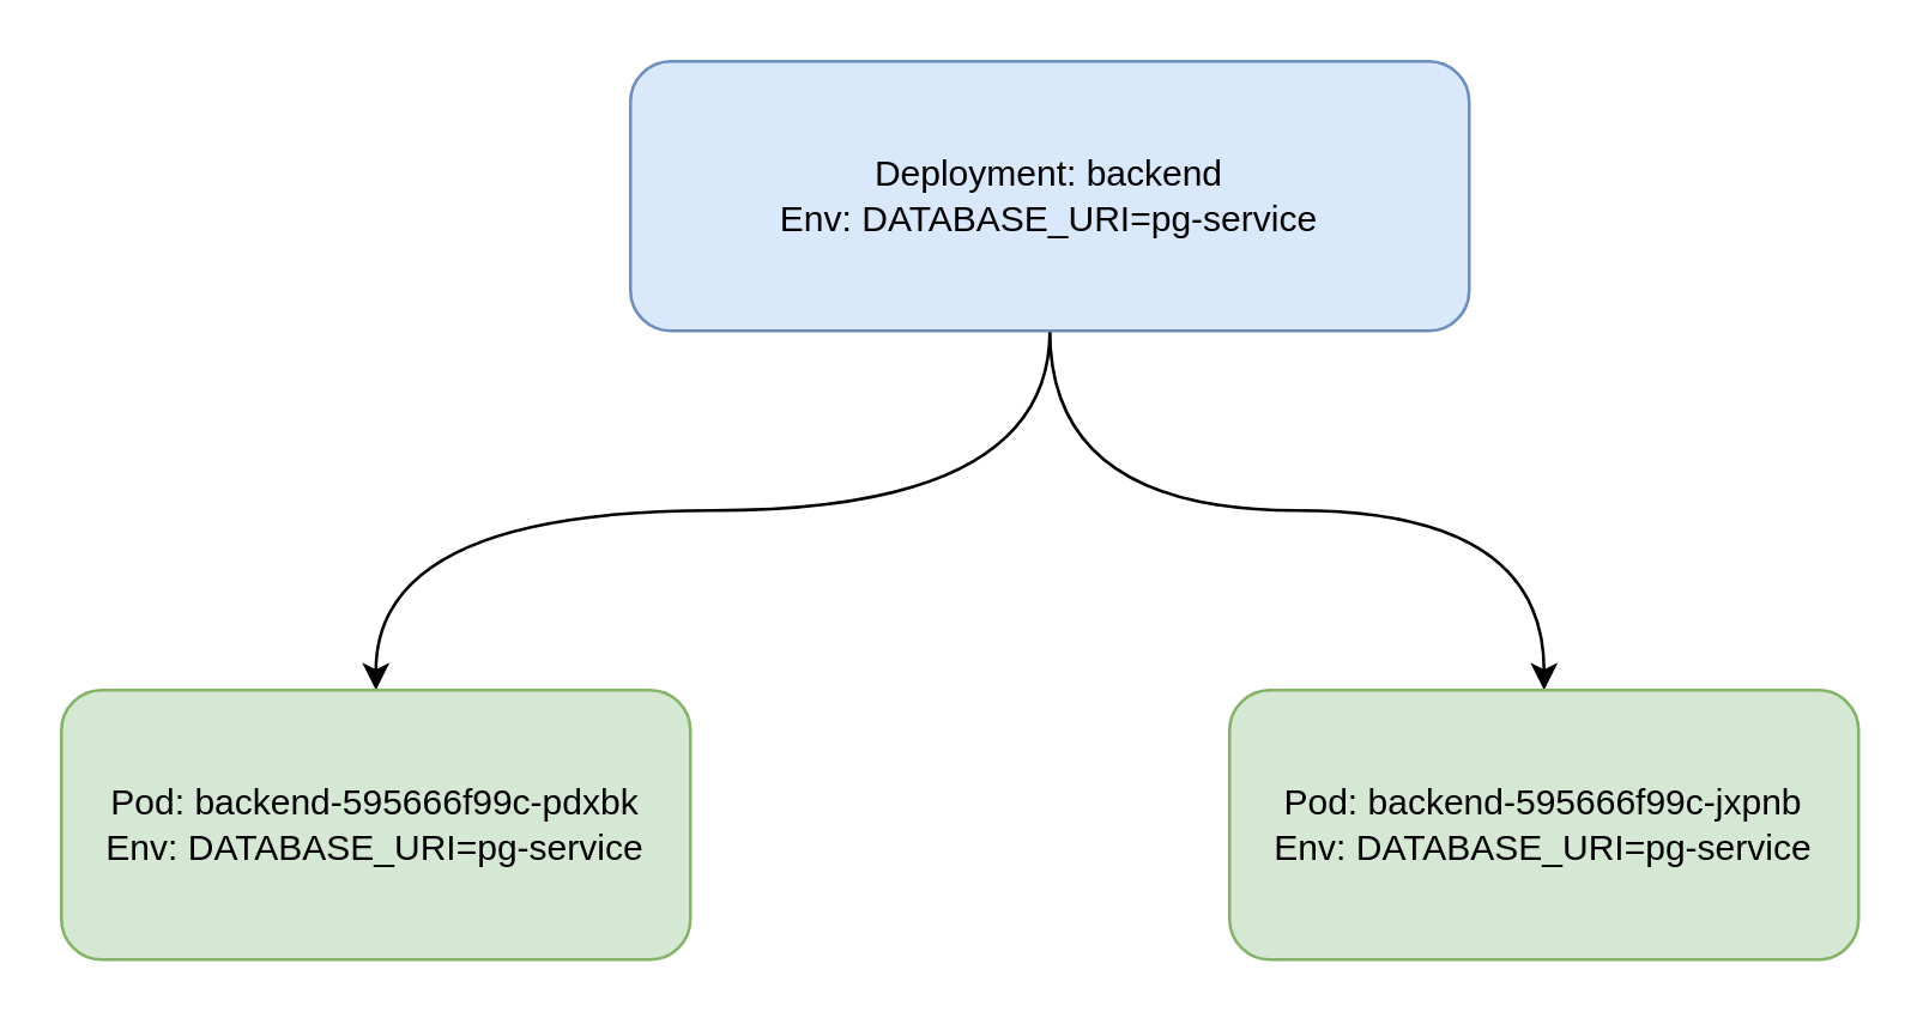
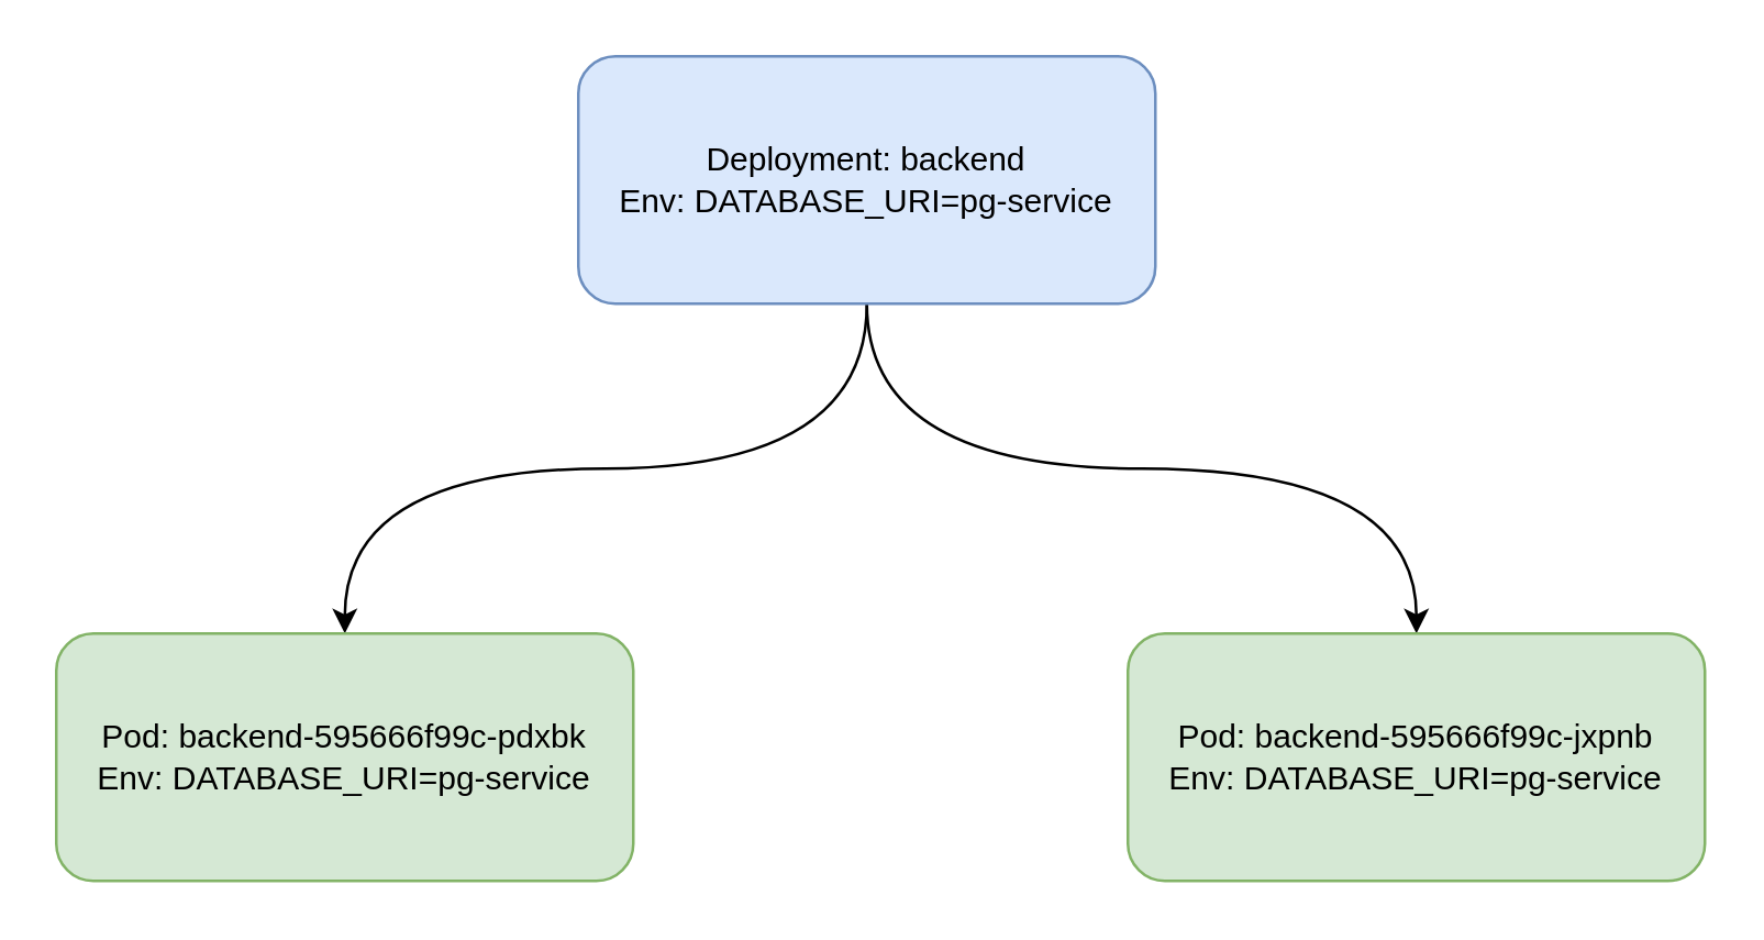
- <mxCell id="4" value="Deployment: backend&lt;br&gt;Env:&amp;nbsp;&lt;span style=&quot;background-color: initial;&quot;&gt;DATABASE_URI=pg-service&lt;/span&gt;" style="rounded=1;whiteSpace=wrap;html=1;fillColor=#dae8fc;strokeColor=#6c8ebf;" vertex="1" parent="1"><mxGeometry x="210" y="20" width="280" height="90" as="geometry" /></mxCell>
+ <mxCell id="4" value="Deployment: backend&lt;br&gt;Env:&amp;nbsp;&lt;span style=&quot;background-color: initial;&quot;&gt;DATABASE_URI=pg-service&lt;/span&gt;" style="rounded=1;whiteSpace=wrap;html=1;fillColor=#dae8fc;strokeColor=#6c8ebf;" vertex="1" parent="1"><mxGeometry x="210" y="20" width="210" height="90" as="geometry" /></mxCell>
